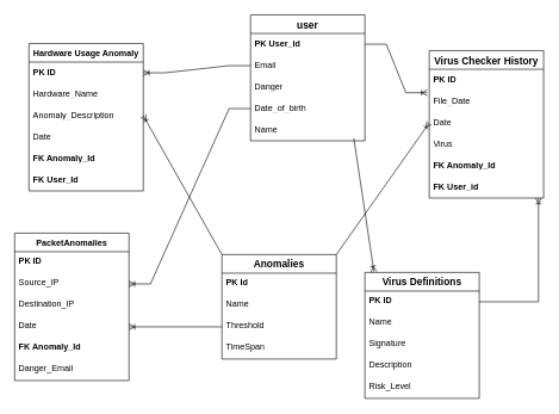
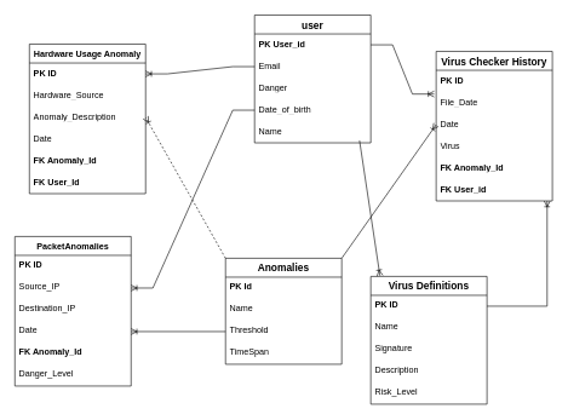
- <mxCell id="17" value="Hardware_Name" style="text;strokeColor=none;fillColor=none;spacingLeft=4;spacingRight=4;overflow=hidden;rotatable=0;points=[[0,0.5],[1,0.5]];portConstraint=eastwest;fontSize=12;whiteSpace=wrap;html=1;" parent="15" vertex="1"><mxGeometry y="56" width="160" height="30" as="geometry" /></mxCell>
+ <mxCell id="17" value="Hardware_Source" style="text;strokeColor=none;fillColor=none;spacingLeft=4;spacingRight=4;overflow=hidden;rotatable=0;points=[[0,0.5],[1,0.5]];portConstraint=eastwest;fontSize=12;whiteSpace=wrap;html=1;" parent="15" vertex="1"><mxGeometry y="56" width="160" height="30" as="geometry" /></mxCell>
- <mxCell id="46" value="" style="fontSize=12;html=1;endArrow=ERoneToMany;rounded=0;exitX=0;exitY=0;exitDx=0;exitDy=0;entryX=1;entryY=0.5;entryDx=0;entryDy=0;" edge="1" parent="1" source="29" target="18"><mxGeometry width="100" height="100" relative="1" as="geometry"><mxPoint x="-70" y="330" as="sourcePoint" /><mxPoint x="30" y="230" as="targetPoint" /></mxGeometry></mxCell>
+ <mxCell id="46" value="" style="fontSize=12;html=1;endArrow=ERoneToMany;rounded=0;exitX=0;exitY=0;exitDx=0;exitDy=0;entryX=1;entryY=0.5;entryDx=0;entryDy=0;dashed=1;" edge="1" parent="1" source="29" target="18"><mxGeometry width="100" height="100" relative="1" as="geometry"><mxPoint x="-70" y="330" as="sourcePoint" /><mxPoint x="30" y="230" as="targetPoint" /></mxGeometry></mxCell>
- <mxCell id="28" value="Danger_Email" style="text;strokeColor=none;fillColor=none;spacingLeft=4;spacingRight=4;overflow=hidden;rotatable=0;points=[[0,0.5],[1,0.5]];portConstraint=eastwest;fontSize=12;whiteSpace=wrap;html=1;" parent="22" vertex="1"><mxGeometry y="176" width="160" height="30" as="geometry" /></mxCell>
+ <mxCell id="28" value="Danger_Level" style="text;strokeColor=none;fillColor=none;spacingLeft=4;spacingRight=4;overflow=hidden;rotatable=0;points=[[0,0.5],[1,0.5]];portConstraint=eastwest;fontSize=12;whiteSpace=wrap;html=1;" parent="22" vertex="1"><mxGeometry y="176" width="160" height="30" as="geometry" /></mxCell>
